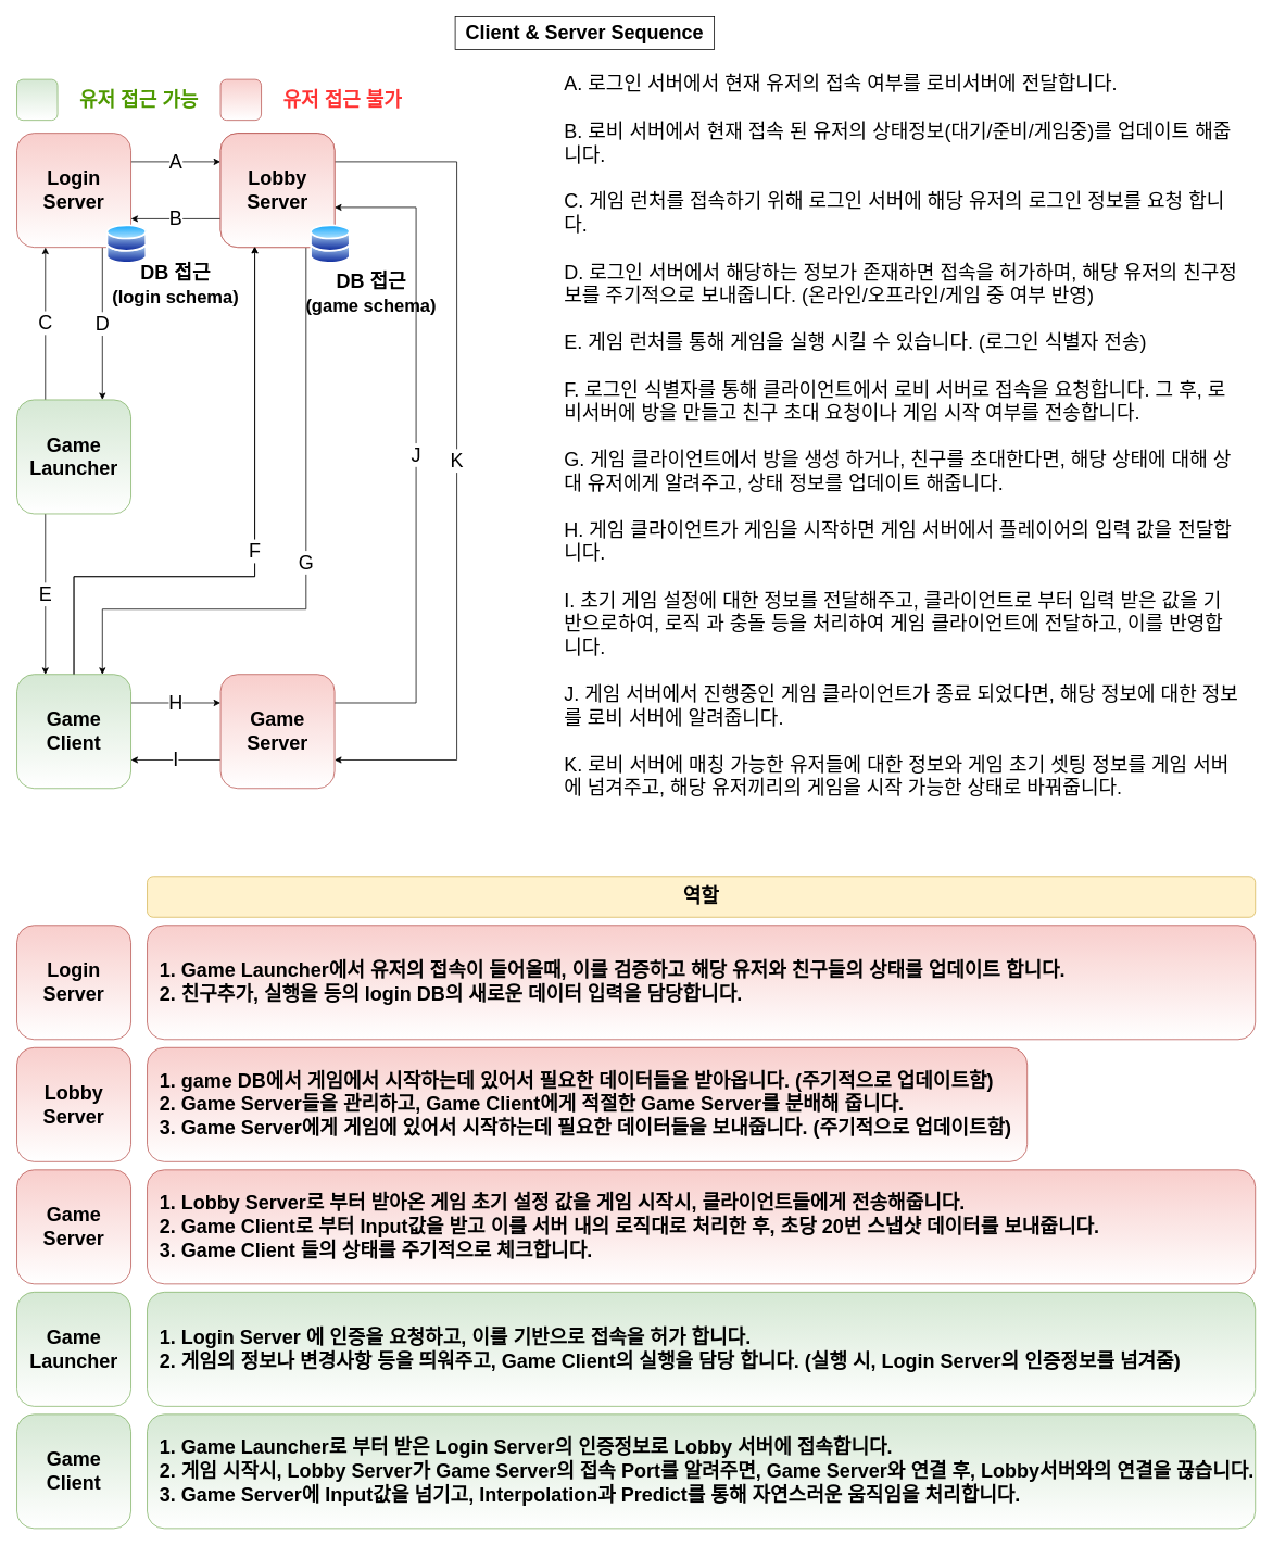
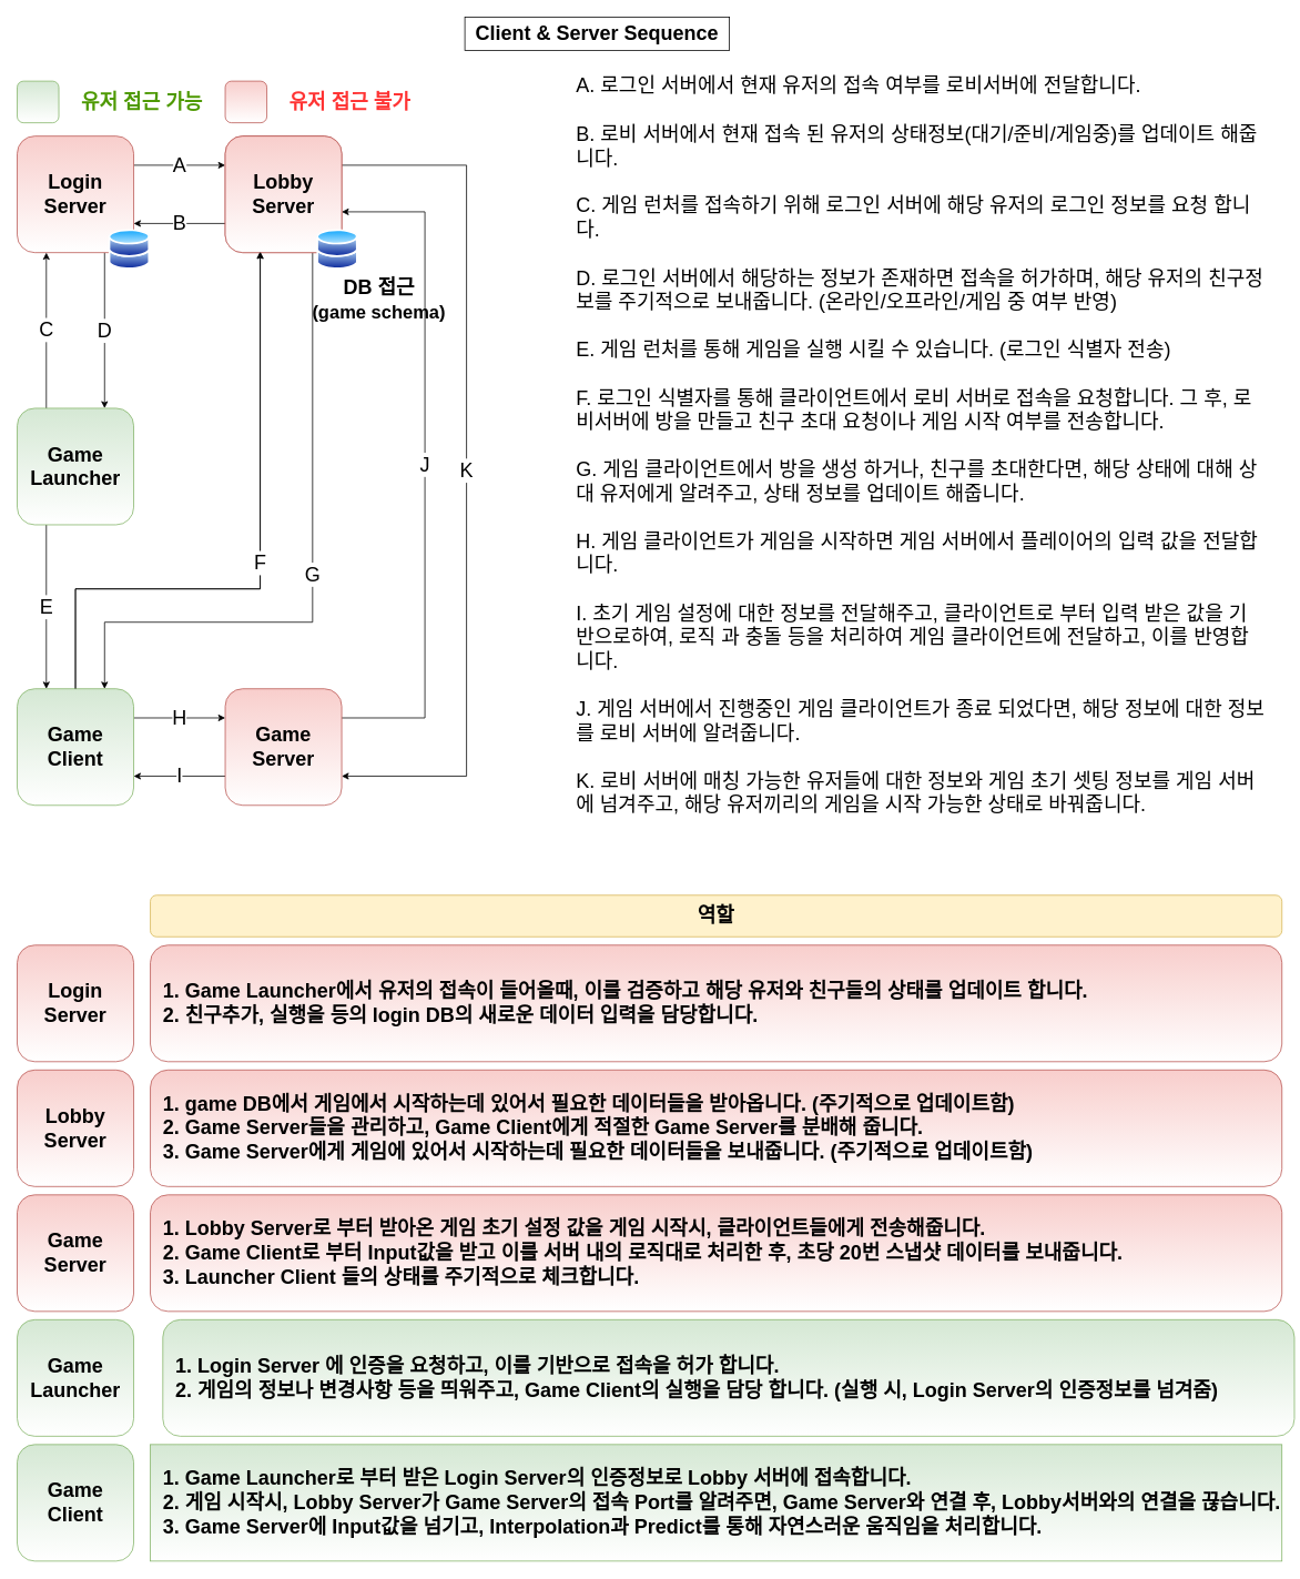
- <mxCell id="39" value="&lt;b&gt;DB 접근&lt;br&gt;&lt;font style=&quot;font-size: 22px&quot;&gt;(login schema)&lt;/font&gt;&lt;br&gt;&lt;/b&gt;" style="text;html=1;strokeColor=none;fillColor=none;align=center;verticalAlign=middle;whiteSpace=wrap;rounded=0;shadow=0;glass=0;sketch=0;fontSize=24;" parent="1" vertex="1"><mxGeometry x="130" y="324" width="170" height="50" as="geometry" /></mxCell>
- <mxCell id="28" value="&amp;nbsp; 1. game DB에서 게임에서 시작하는데 있어서 필요한 데이터들을 받아옵니다. (주기적으로 업데이트함)&lt;br&gt;&amp;nbsp; 2. Game Server들을 관리하고, Game Client에게 적절한 Game Server를 분배해 줍니다.&lt;br&gt;&amp;nbsp; 3. Game Server에게 게임에 있어서 시작하는데 필요한 데이터들을 보내줍니다. (주기적으로 업데이트함)" style="whiteSpace=wrap;html=1;rounded=1;fontSize=24;fontStyle=1;strokeColor=#b85450;fillColor=#f8cecc;gradientColor=#ffffff;fontColor=#000000;align=left;" parent="1" vertex="1"><mxGeometry x="180" y="1285" width="1080" height="140" as="geometry" /></mxCell>
+ <mxCell id="28" value="&amp;nbsp; 1. game DB에서 게임에서 시작하는데 있어서 필요한 데이터들을 받아옵니다. (주기적으로 업데이트함)&lt;br&gt;&amp;nbsp; 2. Game Server들을 관리하고, Game Client에게 적절한 Game Server를 분배해 줍니다.&lt;br&gt;&amp;nbsp; 3. Game Server에게 게임에 있어서 시작하는데 필요한 데이터들을 보내줍니다. (주기적으로 업데이트함)" style="whiteSpace=wrap;html=1;rounded=1;fontSize=24;fontStyle=1;strokeColor=#b85450;fillColor=#f8cecc;gradientColor=#ffffff;fontColor=#000000;align=left;" parent="1" vertex="1"><mxGeometry x="180" y="1285" width="1360" height="140" as="geometry" /></mxCell>
- <mxCell id="30" value="&amp;nbsp; 1. Lobby Server로 부터 받아온 게임 초기 설정 값을 게임 시작시, 클라이언트들에게 전송해줍니다.&lt;br&gt;&amp;nbsp; 2. Game Client로 부터 Input값을 받고 이를 서버 내의 로직대로 처리한 후, 초당 20번 스냅샷 데이터를 보내줍니다.&lt;br&gt;&amp;nbsp; 3. Game Client 들의 상태를 주기적으로 체크합니다." style="whiteSpace=wrap;html=1;rounded=1;fontSize=24;fontStyle=1;strokeColor=#b85450;fillColor=#f8cecc;gradientColor=#ffffff;fontColor=#000000;align=left;" parent="1" vertex="1"><mxGeometry x="180" y="1435" width="1360" height="140" as="geometry" /></mxCell>
+ <mxCell id="30" value="&amp;nbsp; 1. Lobby Server로 부터 받아온 게임 초기 설정 값을 게임 시작시, 클라이언트들에게 전송해줍니다.&lt;br&gt;&amp;nbsp; 2. Game Client로 부터 Input값을 받고 이를 서버 내의 로직대로 처리한 후, 초당 20번 스냅샷 데이터를 보내줍니다.&lt;br&gt;&amp;nbsp; 3. Launcher Client 들의 상태를 주기적으로 체크합니다." style="whiteSpace=wrap;html=1;rounded=1;fontSize=24;fontStyle=1;strokeColor=#b85450;fillColor=#f8cecc;gradientColor=#ffffff;fontColor=#000000;align=left;" parent="1" vertex="1"><mxGeometry x="180" y="1435" width="1360" height="140" as="geometry" /></mxCell>
- <mxCell id="33" value="&amp;nbsp; 1. Login Server 에 인증을 요청하고, 이를 기반으로 접속을 허가 합니다.&lt;br&gt;&amp;nbsp; 2. 게임의 정보나 변경사항 등을 띄워주고, Game Client의 실행을 담당 합니다. (실행 시, Login Server의 인증정보를 넘겨줌)" style="whiteSpace=wrap;html=1;rounded=1;fontSize=24;fontStyle=1;strokeColor=#82b366;fillColor=#d5e8d4;gradientColor=#ffffff;shadow=0;glass=0;sketch=0;fontColor=#000000;align=left;" parent="1" vertex="1"><mxGeometry x="180" y="1585" width="1360" height="140" as="geometry" /></mxCell>
+ <mxCell id="33" value="&amp;nbsp; 1. Login Server 에 인증을 요청하고, 이를 기반으로 접속을 허가 합니다.&lt;br&gt;&amp;nbsp; 2. 게임의 정보나 변경사항 등을 띄워주고, Game Client의 실행을 담당 합니다. (실행 시, Login Server의 인증정보를 넘겨줌)" style="whiteSpace=wrap;html=1;rounded=1;fontSize=24;fontStyle=1;strokeColor=#82b366;fillColor=#d5e8d4;gradientColor=#ffffff;shadow=0;glass=0;sketch=0;fontColor=#000000;align=left;" parent="1" vertex="1"><mxGeometry x="195" y="1585" width="1360" height="140" as="geometry" /></mxCell>
- <mxCell id="34" value="&amp;nbsp; 1. Game Launcher로 부터 받은 Login Server의 인증정보로 Lobby 서버에 접속합니다.&lt;br&gt;&amp;nbsp; 2. 게임 시작시, Lobby Server가 Game Server의 접속 Port를 알려주면, Game Server와 연결 후, Lobby서버와의 연결을 끊습니다.&lt;br&gt;&amp;nbsp; 3. Game Server에 Input값을 넘기고, Interpolation과 Predict를 통해 자연스러운 움직임을 처리합니다." style="whiteSpace=wrap;html=1;rounded=1;fontSize=24;fontStyle=1;strokeColor=#82b366;fillColor=#d5e8d4;gradientColor=#ffffff;shadow=0;glass=0;sketch=0;fontColor=#000000;align=left;" parent="1" vertex="1"><mxGeometry x="180" y="1735" width="1360" height="140" as="geometry" /></mxCell>
+ <mxCell id="34" value="&amp;nbsp; 1. Game Launcher로 부터 받은 Login Server의 인증정보로 Lobby 서버에 접속합니다.&lt;br&gt;&amp;nbsp; 2. 게임 시작시, Lobby Server가 Game Server의 접속 Port를 알려주면, Game Server와 연결 후, Lobby서버와의 연결을 끊습니다.&lt;br&gt;&amp;nbsp; 3. Game Server에 Input값을 넘기고, Interpolation과 Predict를 통해 자연스러운 움직임을 처리합니다." style="whiteSpace=wrap;html=1;fontSize=24;fontStyle=1;strokeColor=#82b366;fillColor=#d5e8d4;gradientColor=#ffffff;shadow=0;glass=0;sketch=0;fontColor=#000000;align=left;rounded=0;" parent="1" vertex="1"><mxGeometry x="180" y="1735" width="1360" height="140" as="geometry" /></mxCell>
